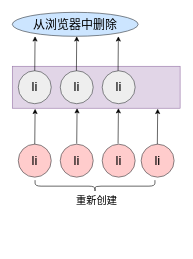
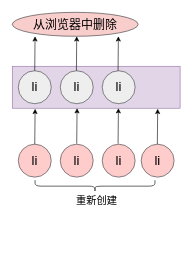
- <mxCell id="13" value="&lt;font style=&quot;font-size: 20px&quot;&gt;从浏览器中删除&lt;/font&gt;" style="ellipse;whiteSpace=wrap;html=1;fillColor=#cce5ff;strokeColor=#36393d;" vertex="1" parent="1"><mxGeometry x="20" y="20" width="210" height="40" as="geometry" /></mxCell>
+ <mxCell id="13" value="&lt;font style=&quot;font-size: 20px&quot;&gt;从浏览器中删除&lt;/font&gt;" style="ellipse;whiteSpace=wrap;html=1;fillColor=#f8cecc;strokeColor=#36393d;" vertex="1" parent="1"><mxGeometry x="20" y="20" width="210" height="40" as="geometry" /></mxCell>
